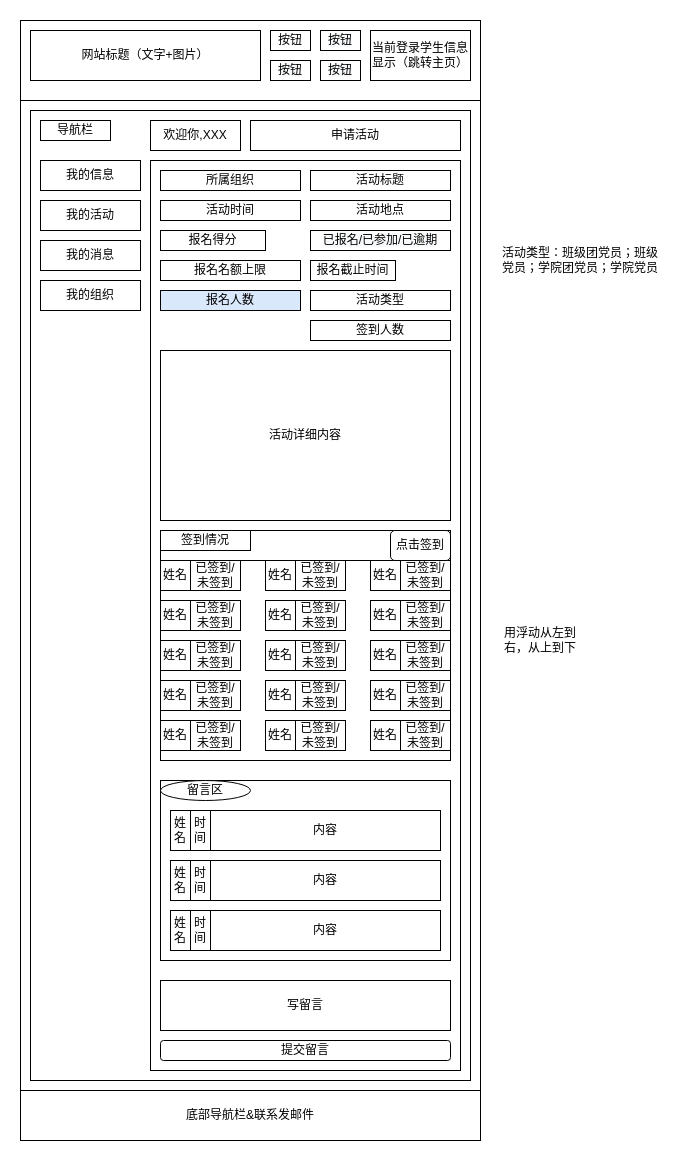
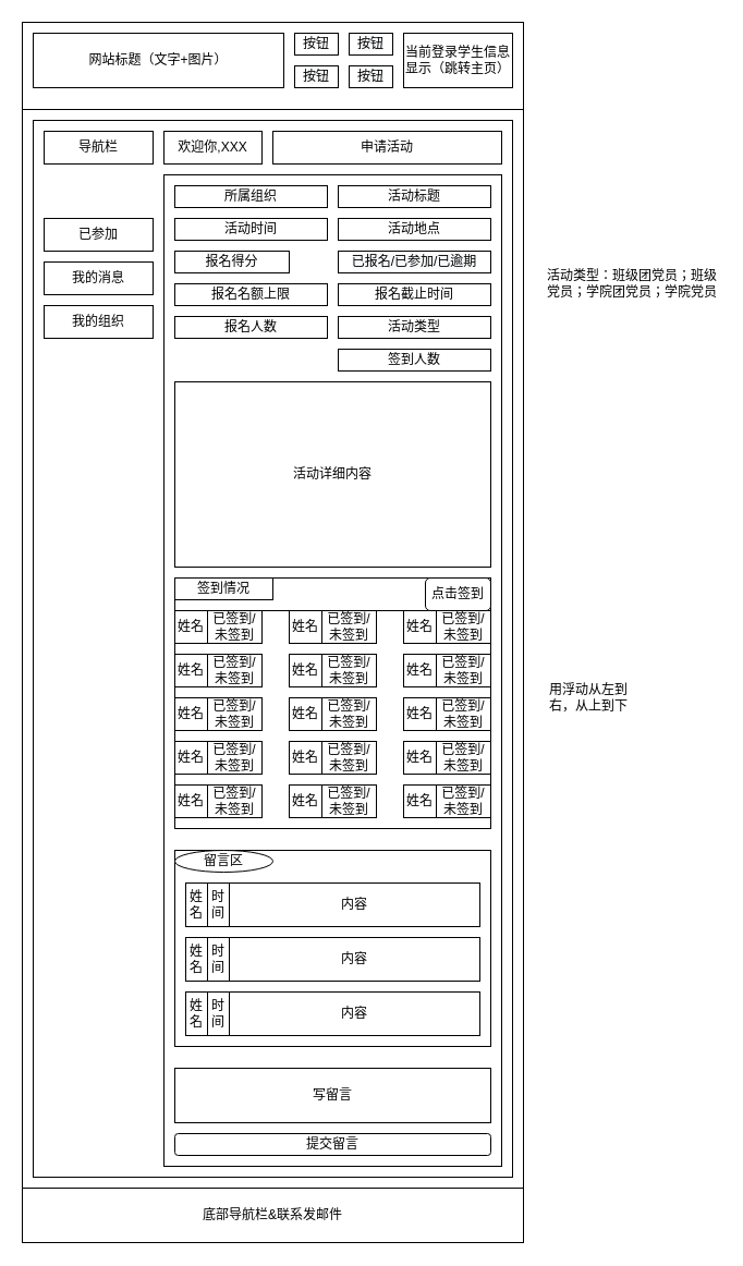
- <mxCell id="17" value="导航栏" style="rounded=0;whiteSpace=wrap;html=1;" parent="1" vertex="1"><mxGeometry x="40" y="120" width="70" height="20" as="geometry" /></mxCell>
+ <mxCell id="17" value="导航栏" style="rounded=0;whiteSpace=wrap;html=1;" parent="1" vertex="1"><mxGeometry x="40" y="120" width="100" height="30" as="geometry" /></mxCell>
- <mxCell id="12" value="我的信息" style="rounded=0;whiteSpace=wrap;html=1;" parent="1" vertex="1"><mxGeometry x="40" y="160" width="100" height="30" as="geometry" /></mxCell>
- <mxCell id="13" value="我的活动" style="rounded=0;whiteSpace=wrap;html=1;" parent="1" vertex="1"><mxGeometry x="40" y="200" width="100" height="30" as="geometry" /></mxCell>
+ <mxCell id="13" value="已参加" style="rounded=0;whiteSpace=wrap;html=1;" parent="1" vertex="1"><mxGeometry x="40" y="200" width="100" height="30" as="geometry" /></mxCell>
- <mxCell id="25" value="报名截止时间" style="rounded=0;whiteSpace=wrap;html=1;" parent="1" vertex="1"><mxGeometry x="310" y="260" width="85" height="20" as="geometry" /></mxCell>
+ <mxCell id="25" value="报名截止时间" style="rounded=0;whiteSpace=wrap;html=1;" parent="1" vertex="1"><mxGeometry x="310" y="260" width="140" height="20" as="geometry" /></mxCell>
- <mxCell id="45" value="报名人数" style="rounded=0;whiteSpace=wrap;html=1;fillColor=#dae8fc;" parent="1" vertex="1"><mxGeometry x="160" y="290" width="140" height="20" as="geometry" /></mxCell>
+ <mxCell id="45" value="报名人数" style="rounded=0;whiteSpace=wrap;html=1;" parent="1" vertex="1"><mxGeometry x="160" y="290" width="140" height="20" as="geometry" /></mxCell>
